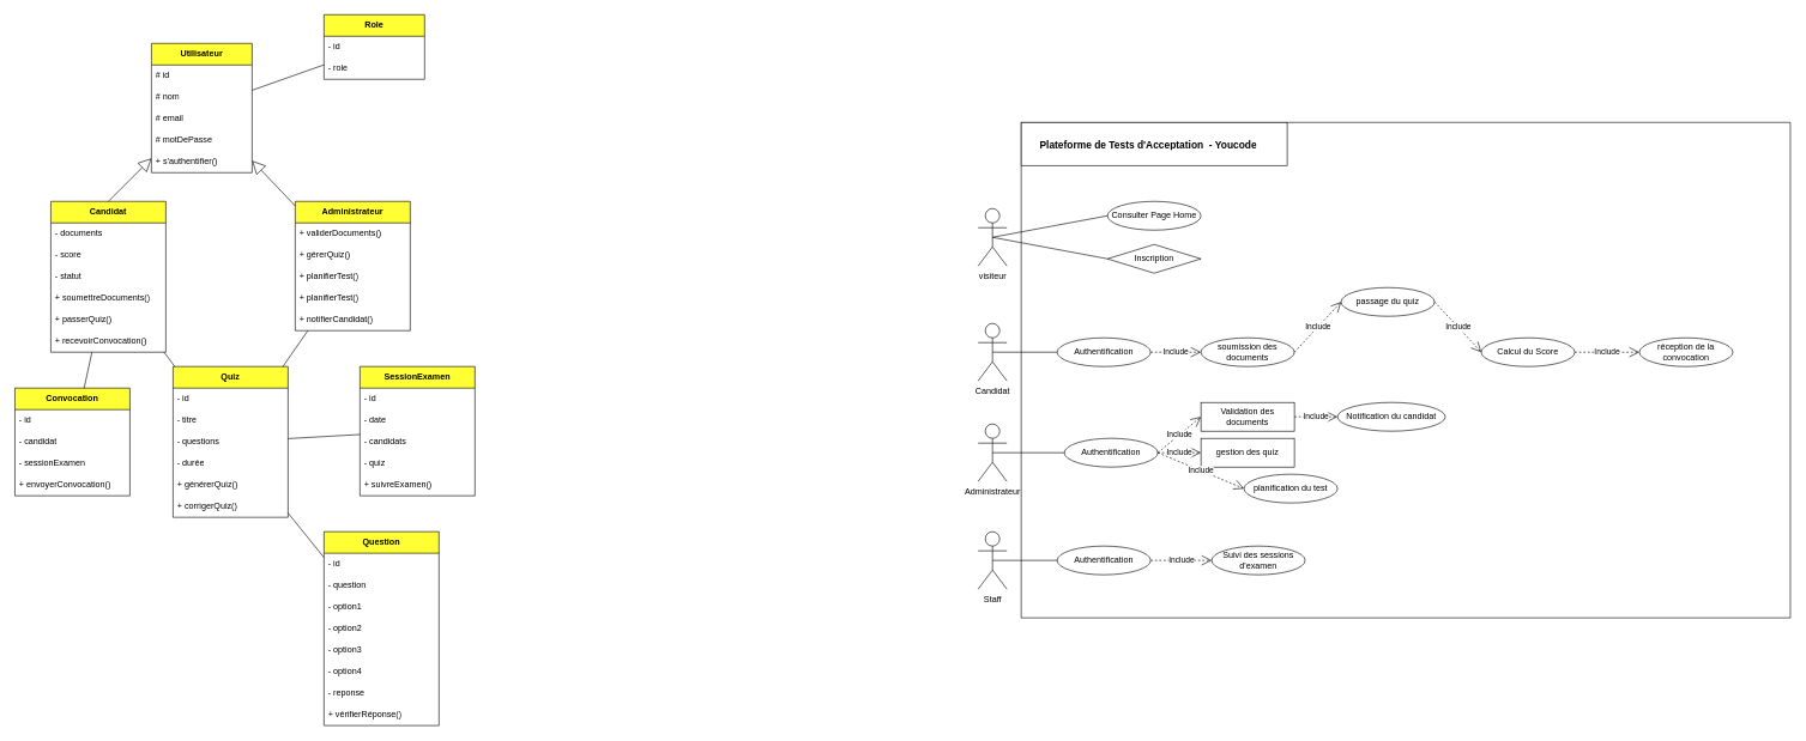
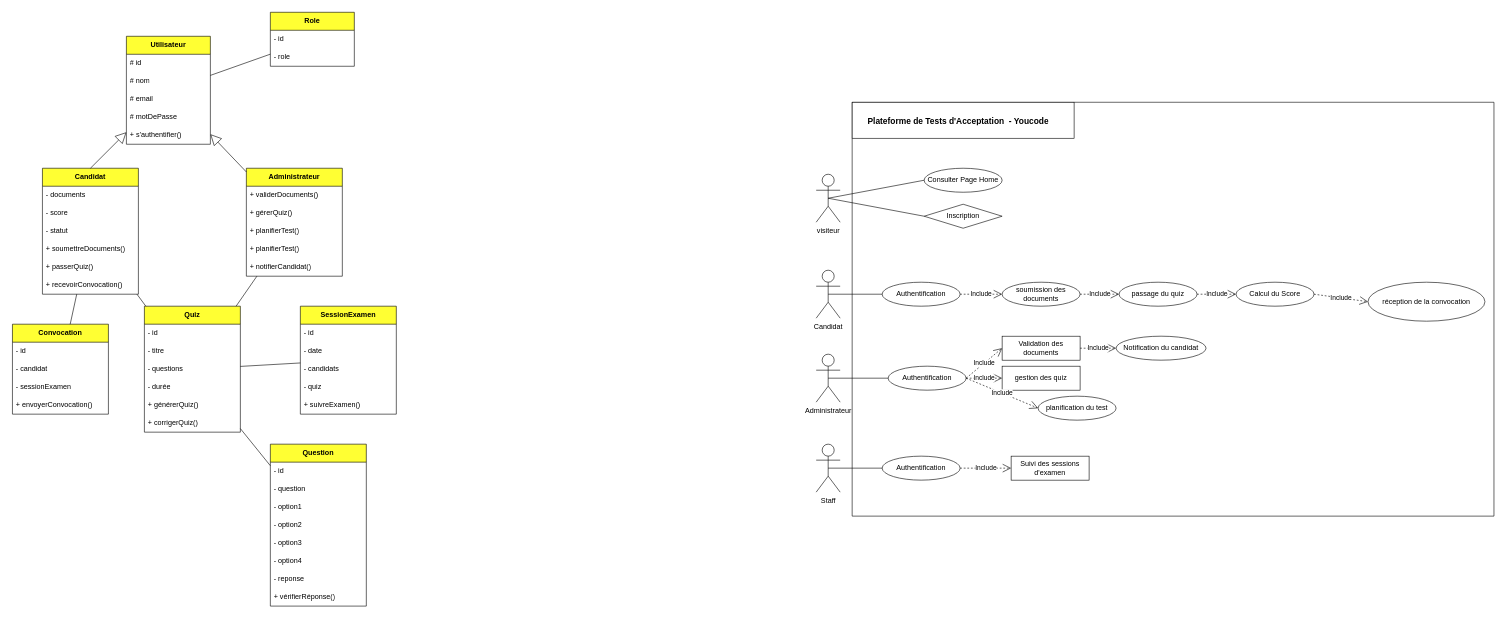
- <mxCell id="11" value="passage du quiz" style="ellipse;whiteSpace=wrap;html=1;align=center;newEdgeStyle={&quot;edgeStyle&quot;:&quot;entityRelationEdgeStyle&quot;,&quot;startArrow&quot;:&quot;none&quot;,&quot;endArrow&quot;:&quot;none&quot;,&quot;segment&quot;:10,&quot;curved&quot;:1,&quot;sourcePerimeterSpacing&quot;:0,&quot;targetPerimeterSpacing&quot;:0};treeFolding=1;treeMoving=1;" parent="1" vertex="1"><mxGeometry x="1865" y="400" width="130" height="40" as="geometry" /></mxCell>
+ <mxCell id="11" value="passage du quiz" style="ellipse;whiteSpace=wrap;html=1;align=center;newEdgeStyle={&quot;edgeStyle&quot;:&quot;entityRelationEdgeStyle&quot;,&quot;startArrow&quot;:&quot;none&quot;,&quot;endArrow&quot;:&quot;none&quot;,&quot;segment&quot;:10,&quot;curved&quot;:1,&quot;sourcePerimeterSpacing&quot;:0,&quot;targetPerimeterSpacing&quot;:0};treeFolding=1;treeMoving=1;" parent="1" vertex="1"><mxGeometry x="1865" y="470" width="130" height="40" as="geometry" /></mxCell>
- <mxCell id="33" value="réception de la convocation" style="ellipse;whiteSpace=wrap;html=1;align=center;newEdgeStyle={&quot;edgeStyle&quot;:&quot;entityRelationEdgeStyle&quot;,&quot;startArrow&quot;:&quot;none&quot;,&quot;endArrow&quot;:&quot;none&quot;,&quot;segment&quot;:10,&quot;curved&quot;:1,&quot;sourcePerimeterSpacing&quot;:0,&quot;targetPerimeterSpacing&quot;:0};treeFolding=1;treeMoving=1;" parent="1" vertex="1"><mxGeometry x="2280" y="470" width="130" height="40" as="geometry" /></mxCell>
+ <mxCell id="33" value="réception de la convocation" style="ellipse;whiteSpace=wrap;html=1;align=center;newEdgeStyle={&quot;edgeStyle&quot;:&quot;entityRelationEdgeStyle&quot;,&quot;startArrow&quot;:&quot;none&quot;,&quot;endArrow&quot;:&quot;none&quot;,&quot;segment&quot;:10,&quot;curved&quot;:1,&quot;sourcePerimeterSpacing&quot;:0,&quot;targetPerimeterSpacing&quot;:0};treeFolding=1;treeMoving=1;" parent="1" vertex="1"><mxGeometry x="2280" y="470" width="195" height="65" as="geometry" /></mxCell>
- <mxCell id="30" value=" Suivi des sessions d'examen" style="ellipse;whiteSpace=wrap;html=1;align=center;newEdgeStyle={&quot;edgeStyle&quot;:&quot;entityRelationEdgeStyle&quot;,&quot;startArrow&quot;:&quot;none&quot;,&quot;endArrow&quot;:&quot;none&quot;,&quot;segment&quot;:10,&quot;curved&quot;:1,&quot;sourcePerimeterSpacing&quot;:0,&quot;targetPerimeterSpacing&quot;:0};treeFolding=1;treeMoving=1;" parent="1" vertex="1"><mxGeometry x="1685" y="760" width="130" height="40" as="geometry" /></mxCell>
+ <mxCell id="30" value=" Suivi des sessions d'examen" style="whiteSpace=wrap;html=1;align=center;newEdgeStyle={&quot;edgeStyle&quot;:&quot;entityRelationEdgeStyle&quot;,&quot;startArrow&quot;:&quot;none&quot;,&quot;endArrow&quot;:&quot;none&quot;,&quot;segment&quot;:10,&quot;curved&quot;:1,&quot;sourcePerimeterSpacing&quot;:0,&quot;targetPerimeterSpacing&quot;:0};treeFolding=1;treeMoving=1;rounded=0;" parent="1" vertex="1"><mxGeometry x="1685" y="760" width="130" height="40" as="geometry" /></mxCell>
